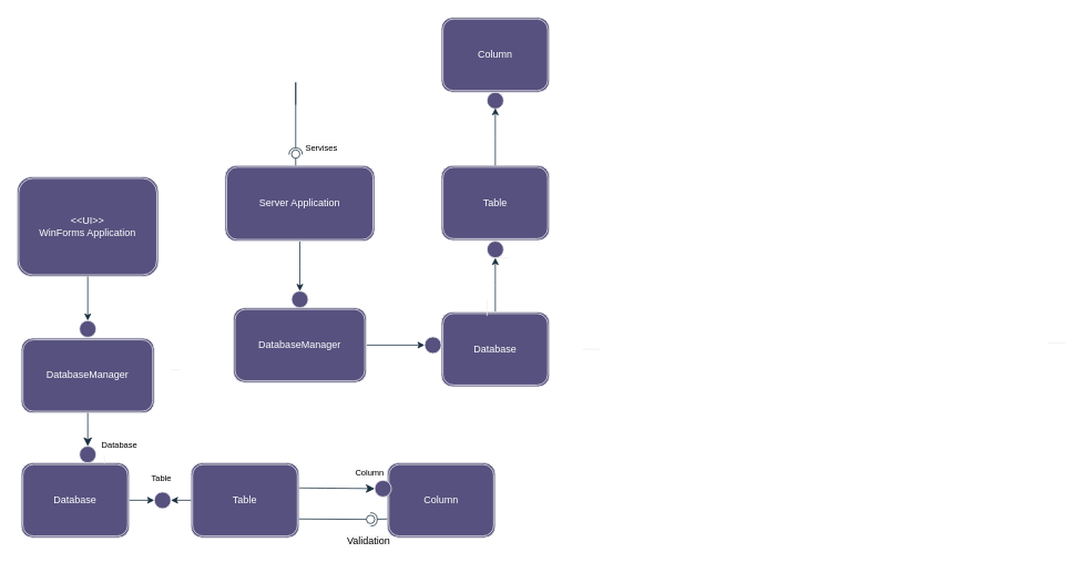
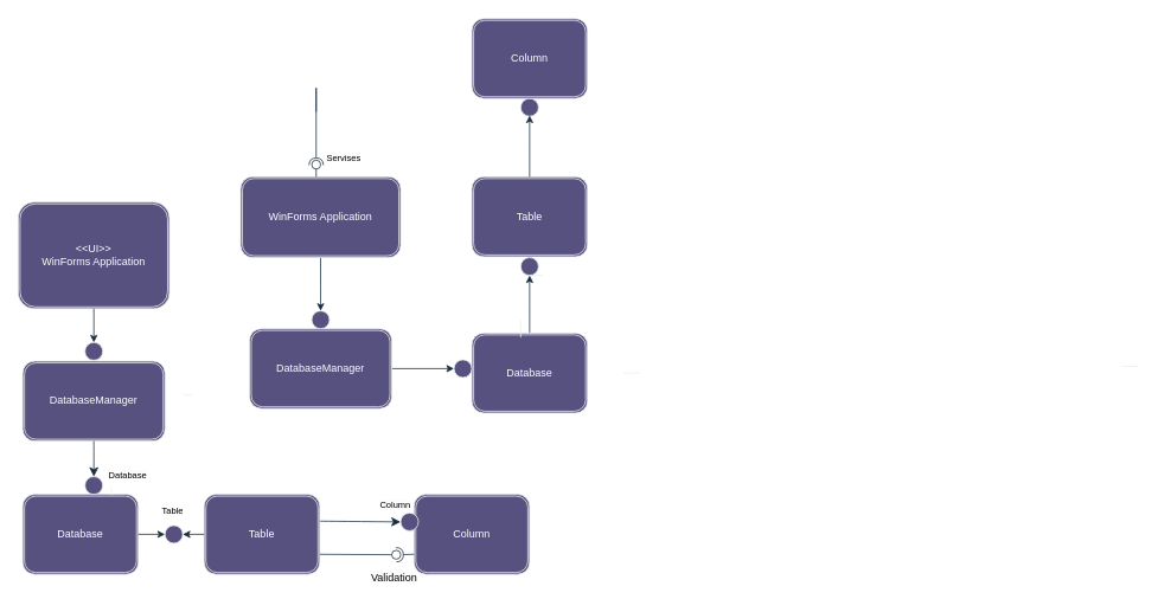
- <mxCell id="23" value="Server Application" style="shape=ext;double=1;rounded=1;whiteSpace=wrap;html=1;labelBackgroundColor=none;fillColor=#56517E;strokeColor=#EEEEEE;fontColor=#FFFFFF;" parent="1" vertex="1"><mxGeometry x="270" y="198.53" width="180" height="90.97" as="geometry" /></mxCell>
+ <mxCell id="23" value="WinForms Application" style="shape=ext;double=1;rounded=1;whiteSpace=wrap;html=1;labelBackgroundColor=none;fillColor=#56517E;strokeColor=#EEEEEE;fontColor=#FFFFFF;" parent="1" vertex="1"><mxGeometry x="270" y="198.53" width="180" height="90.97" as="geometry" /></mxCell>
- <mxCell id="2" value="&amp;lt;&amp;lt;UI&amp;gt;&amp;gt;&lt;br&gt;WinForms Application" style="shape=ext;double=1;rounded=1;whiteSpace=wrap;html=1;labelBackgroundColor=none;fillColor=#56517E;strokeColor=#EEEEEE;fontColor=#FFFFFF;" parent="1" vertex="1"><mxGeometry x="20" y="212" width="170" height="120" as="geometry" /></mxCell>
+ <mxCell id="2" value="&amp;lt;&amp;lt;UI&amp;gt;&amp;gt;&lt;br&gt;WinForms Application" style="shape=ext;double=1;rounded=1;whiteSpace=wrap;html=1;labelBackgroundColor=none;fillColor=#56517E;strokeColor=#EEEEEE;fontColor=#FFFFFF;" parent="1" vertex="1"><mxGeometry x="20" y="227" width="170" height="120" as="geometry" /></mxCell>
